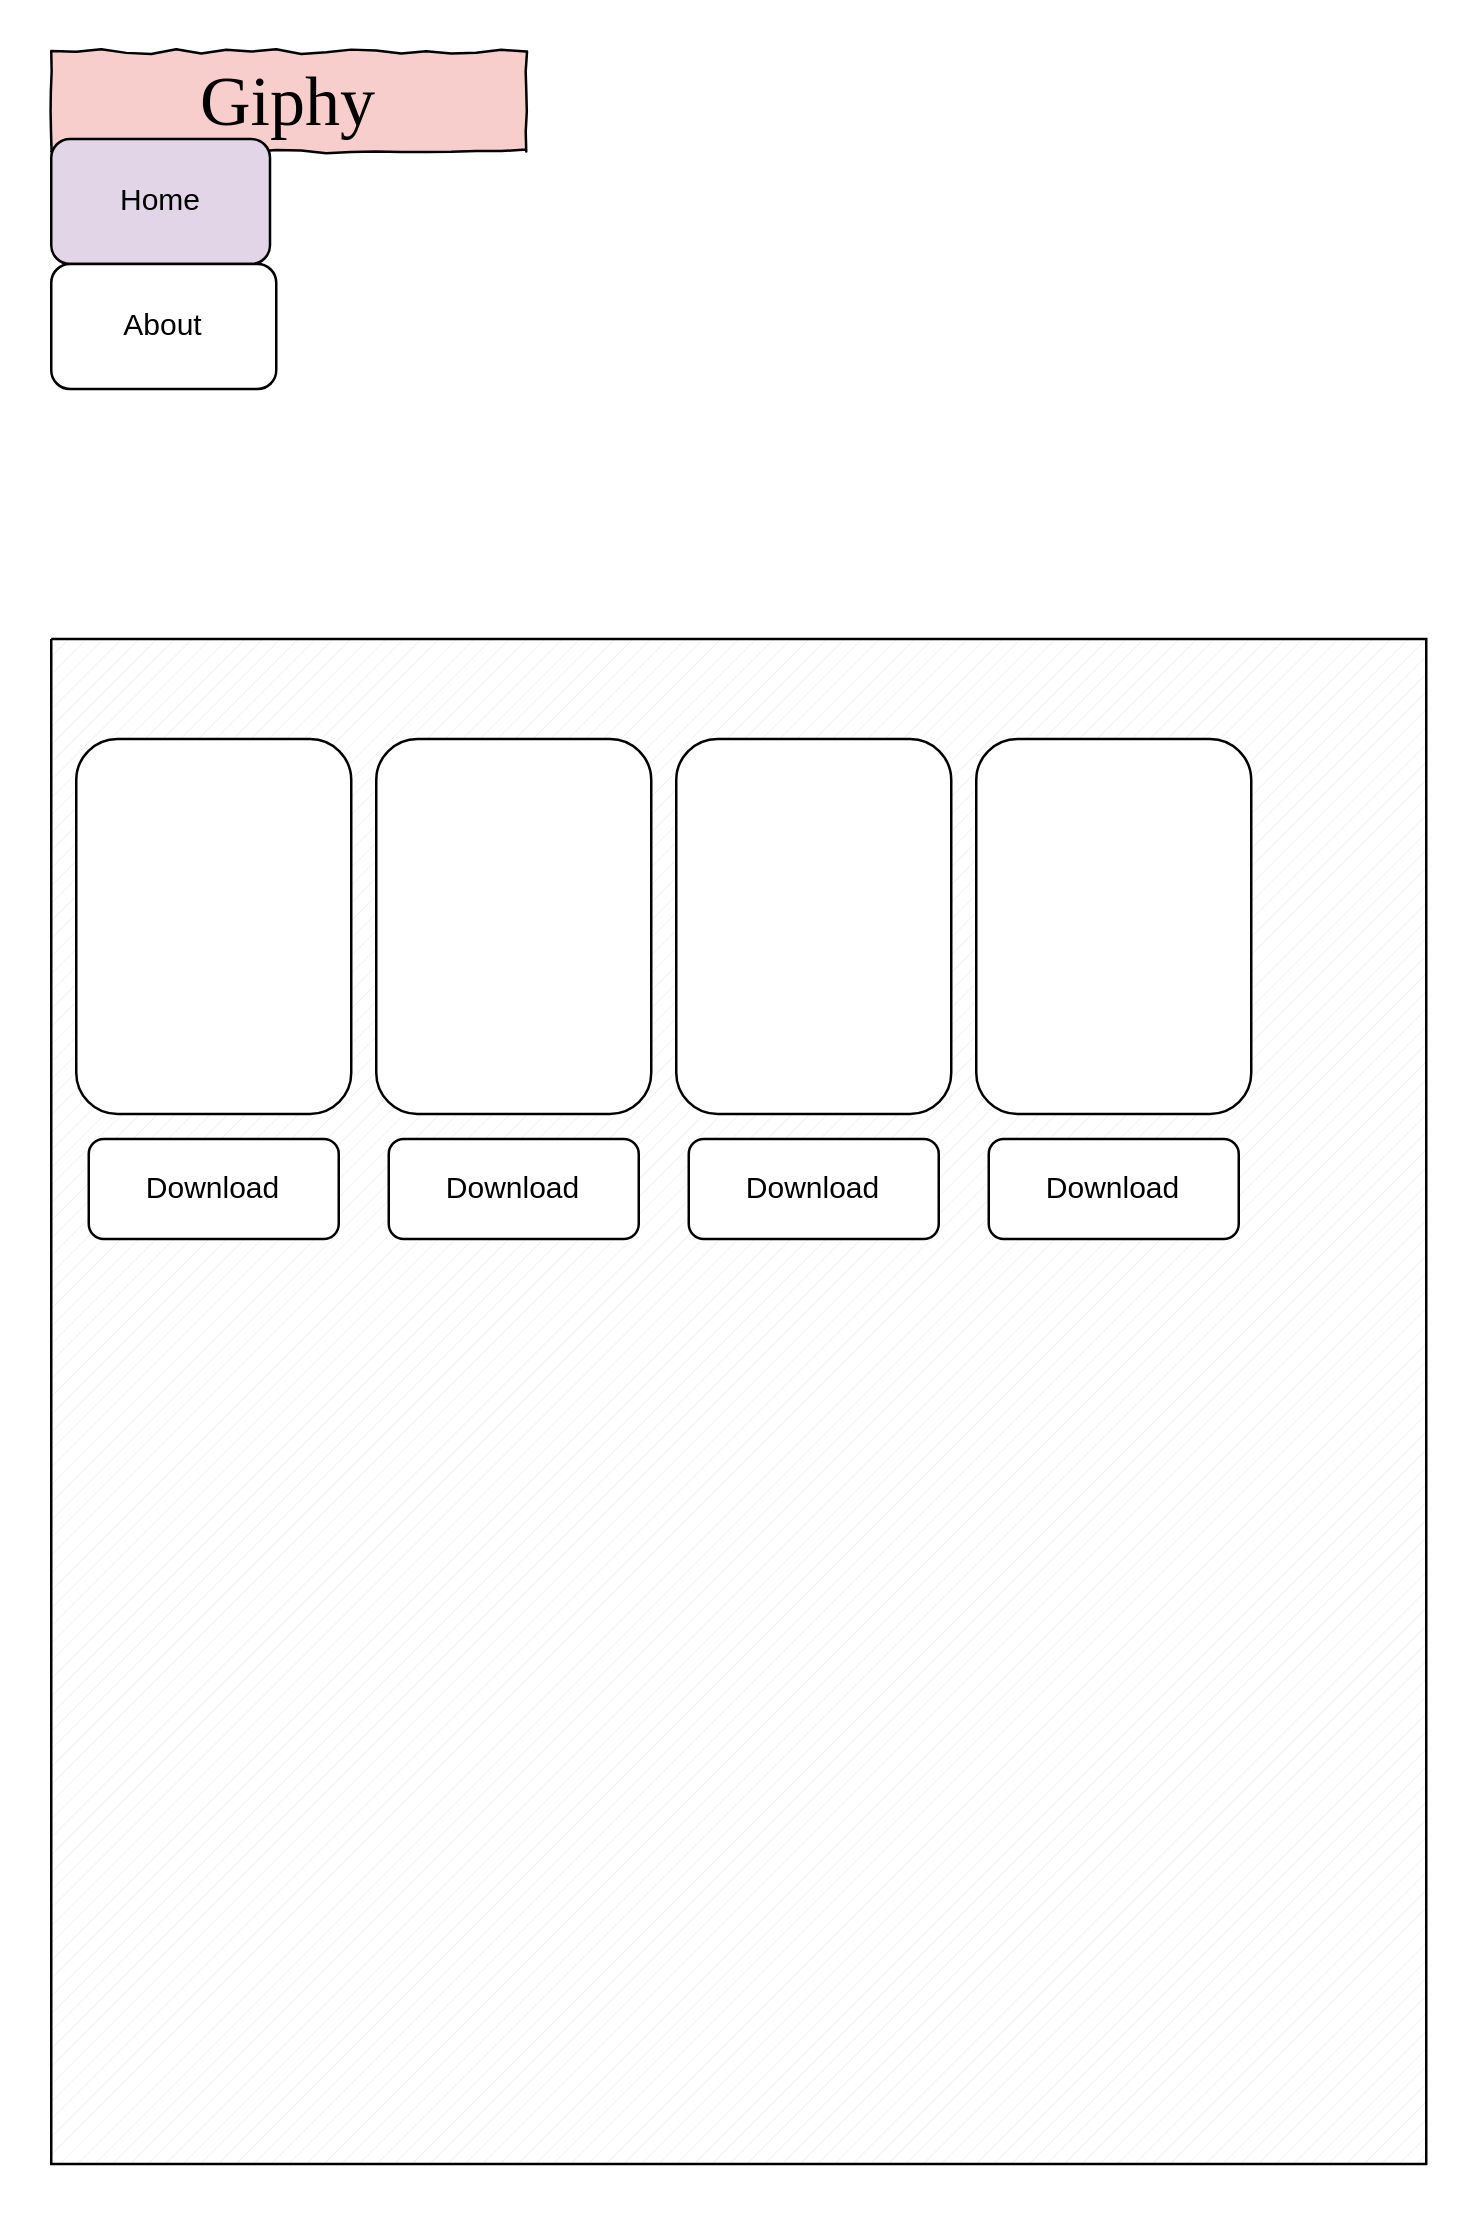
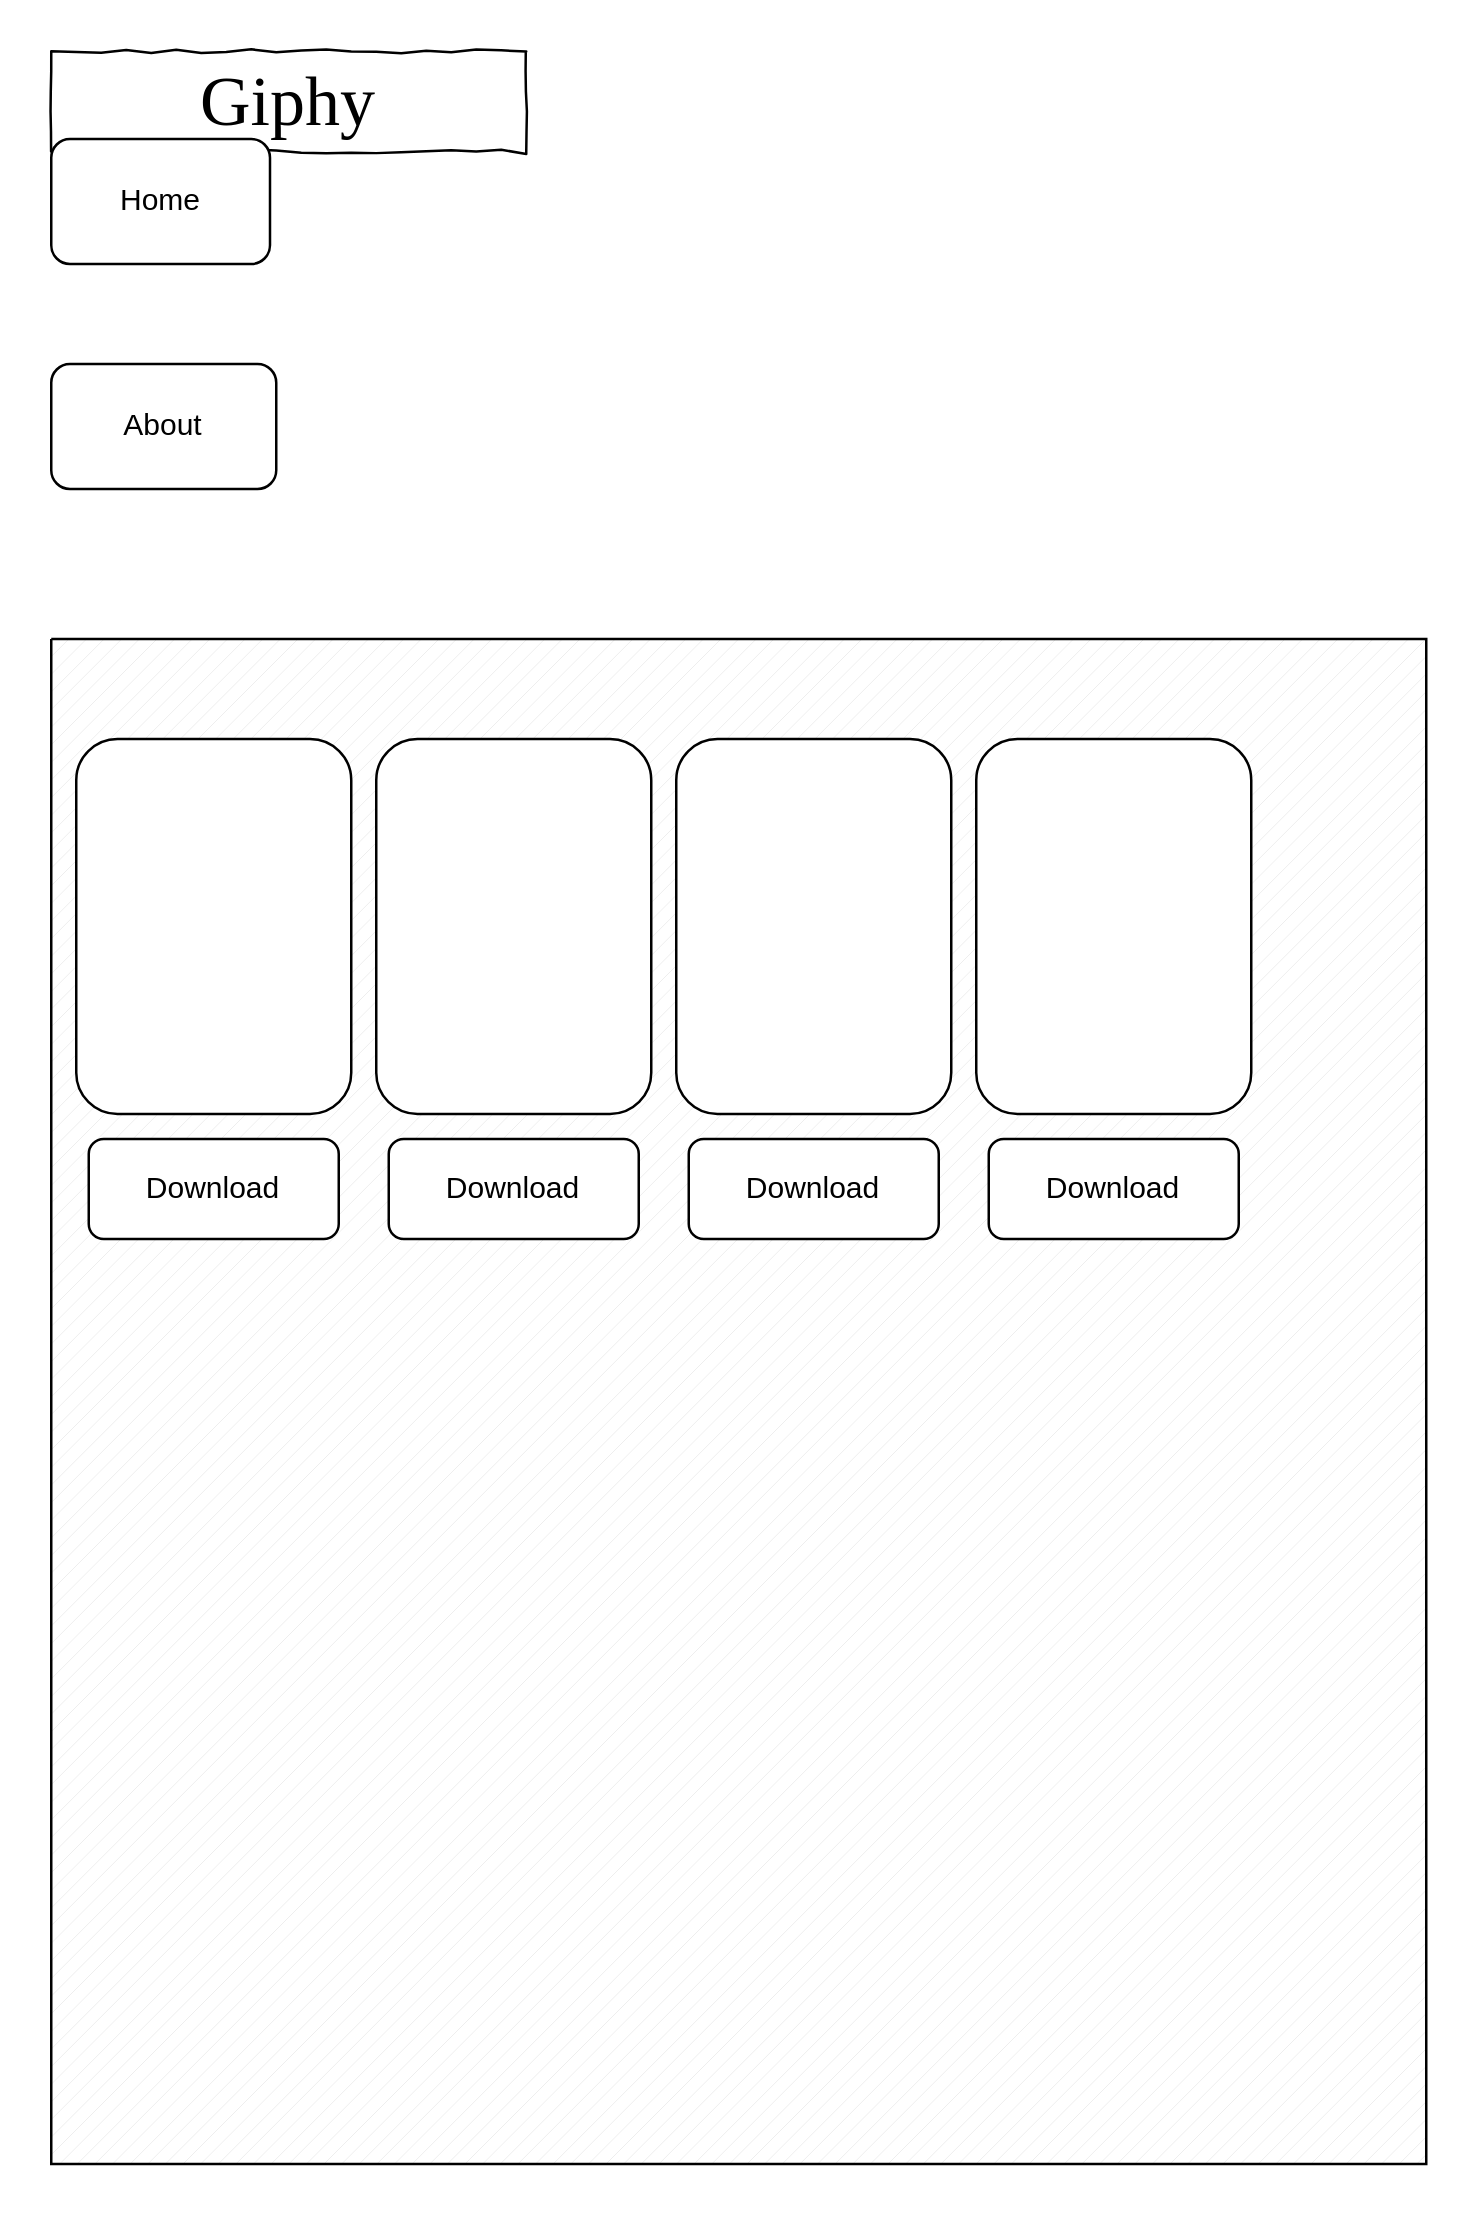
- <mxCell id="2" value="Giphy" style="whiteSpace=wrap;html=1;rounded=0;shadow=0;labelBackgroundColor=none;strokeWidth=1;fontFamily=Verdana;fontSize=28;align=center;comic=1;fillColor=#f8cecc;" parent="1" vertex="1"><mxGeometry y="20" width="190" height="40" as="geometry" x="20" /></mxCell>
+ <mxCell id="2" value="Giphy" style="whiteSpace=wrap;html=1;rounded=0;shadow=0;labelBackgroundColor=none;strokeWidth=1;fontFamily=Verdana;fontSize=28;align=center;comic=1;" parent="1" vertex="1"><mxGeometry y="20" width="190" height="40" as="geometry" x="20" /></mxCell>
- <mxCell id="4" value="Home" style="rounded=1;whiteSpace=wrap;html=1;fillColor=#e1d5e7;" vertex="1" parent="1"><mxGeometry y="55" width="87.5" height="50" as="geometry" x="20" /></mxCell>
+ <mxCell id="4" value="Home" style="rounded=1;whiteSpace=wrap;html=1;" vertex="1" parent="1"><mxGeometry y="55" width="87.5" height="50" as="geometry" x="20" /></mxCell>
- <mxCell id="5" value="About" style="rounded=1;whiteSpace=wrap;html=1;" vertex="1" parent="1"><mxGeometry y="105" width="90" height="50" as="geometry" x="20" /></mxCell>
+ <mxCell id="5" value="About" style="rounded=1;whiteSpace=wrap;html=1;" vertex="1" parent="1"><mxGeometry x="20" y="145" width="90" height="50" as="geometry" /></mxCell>
